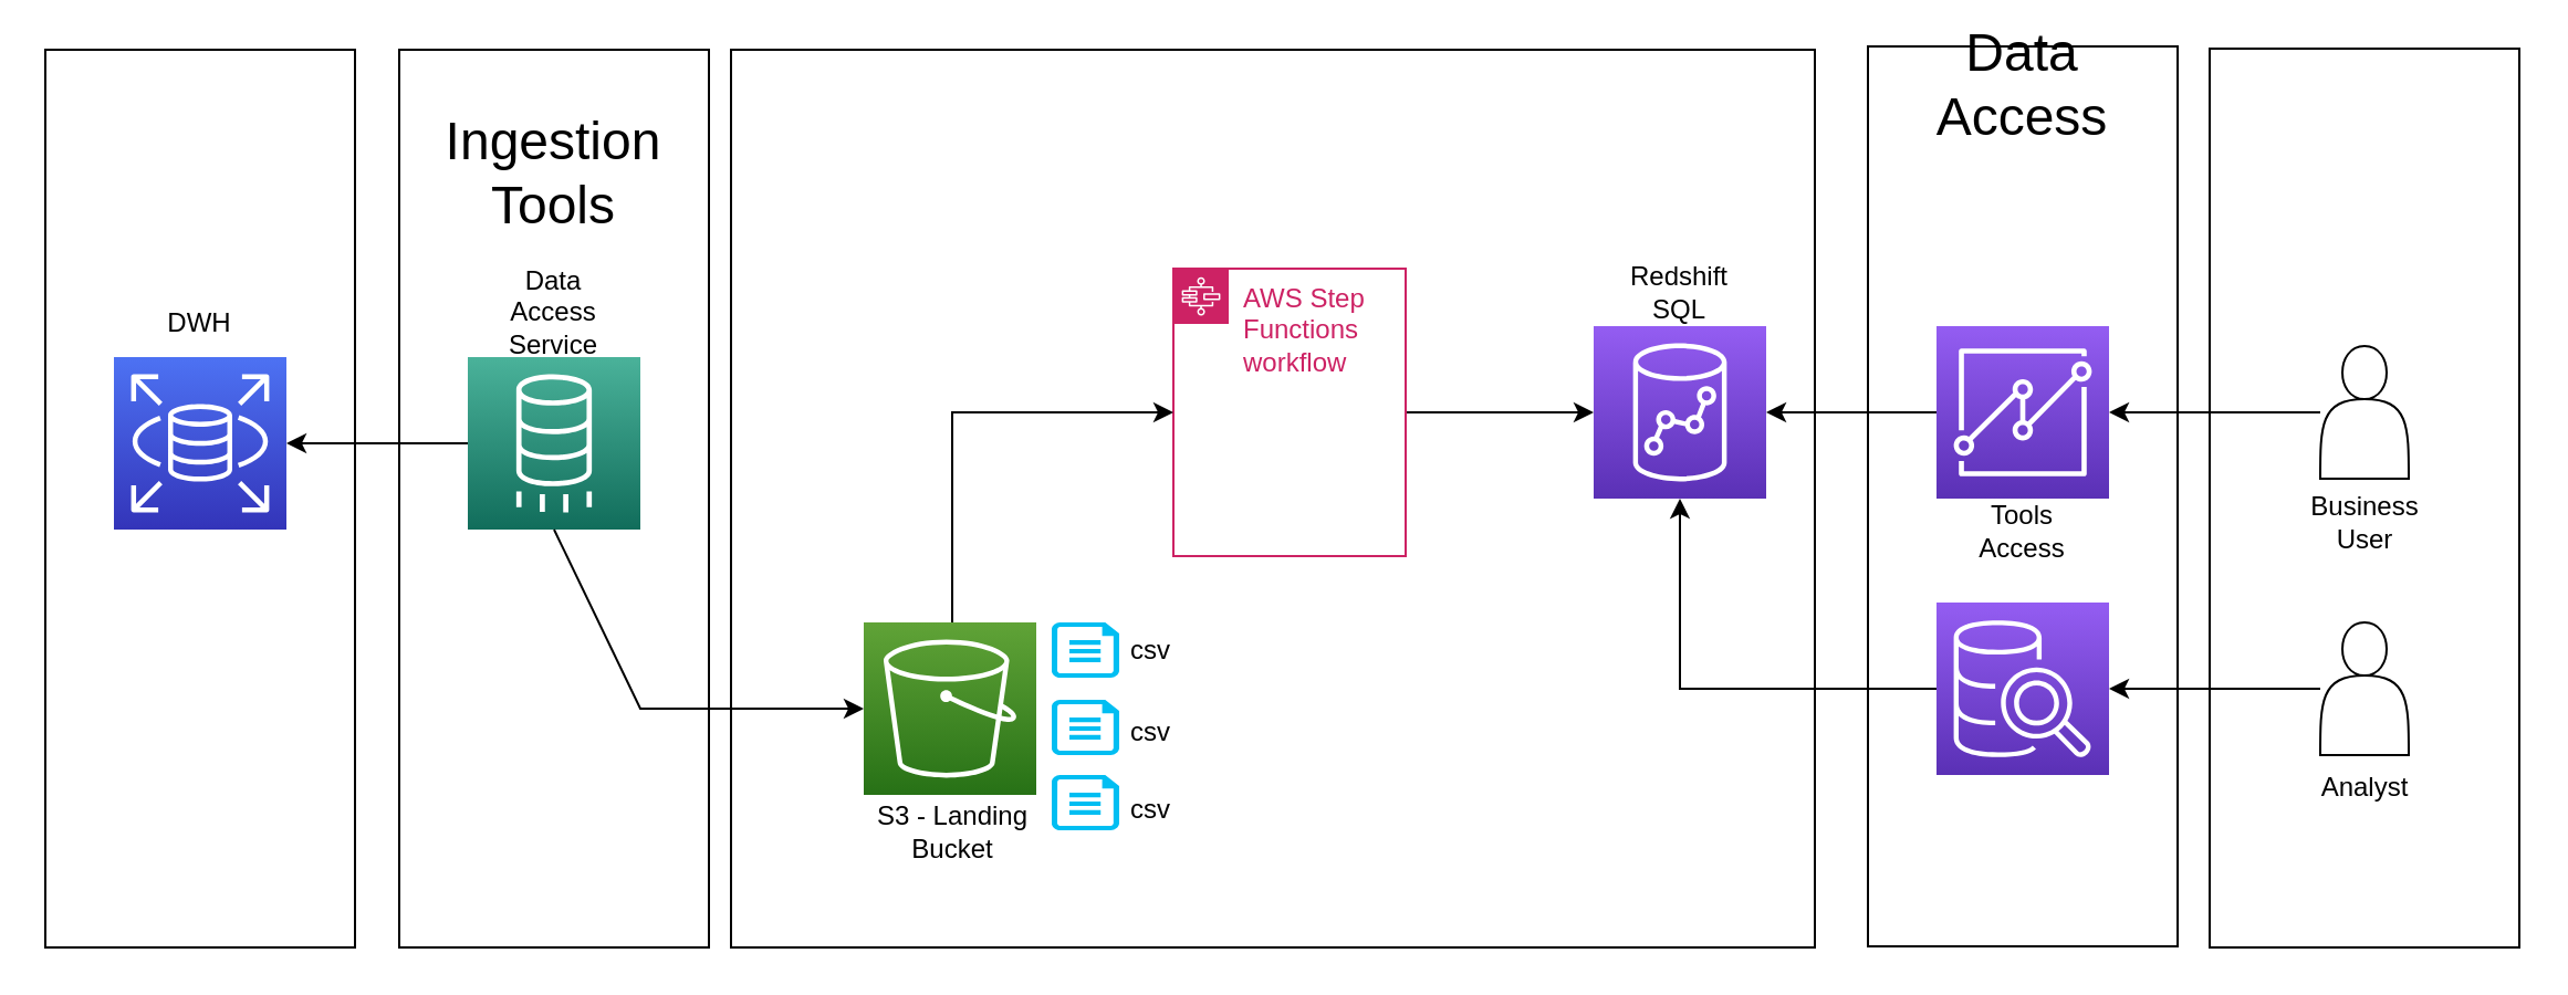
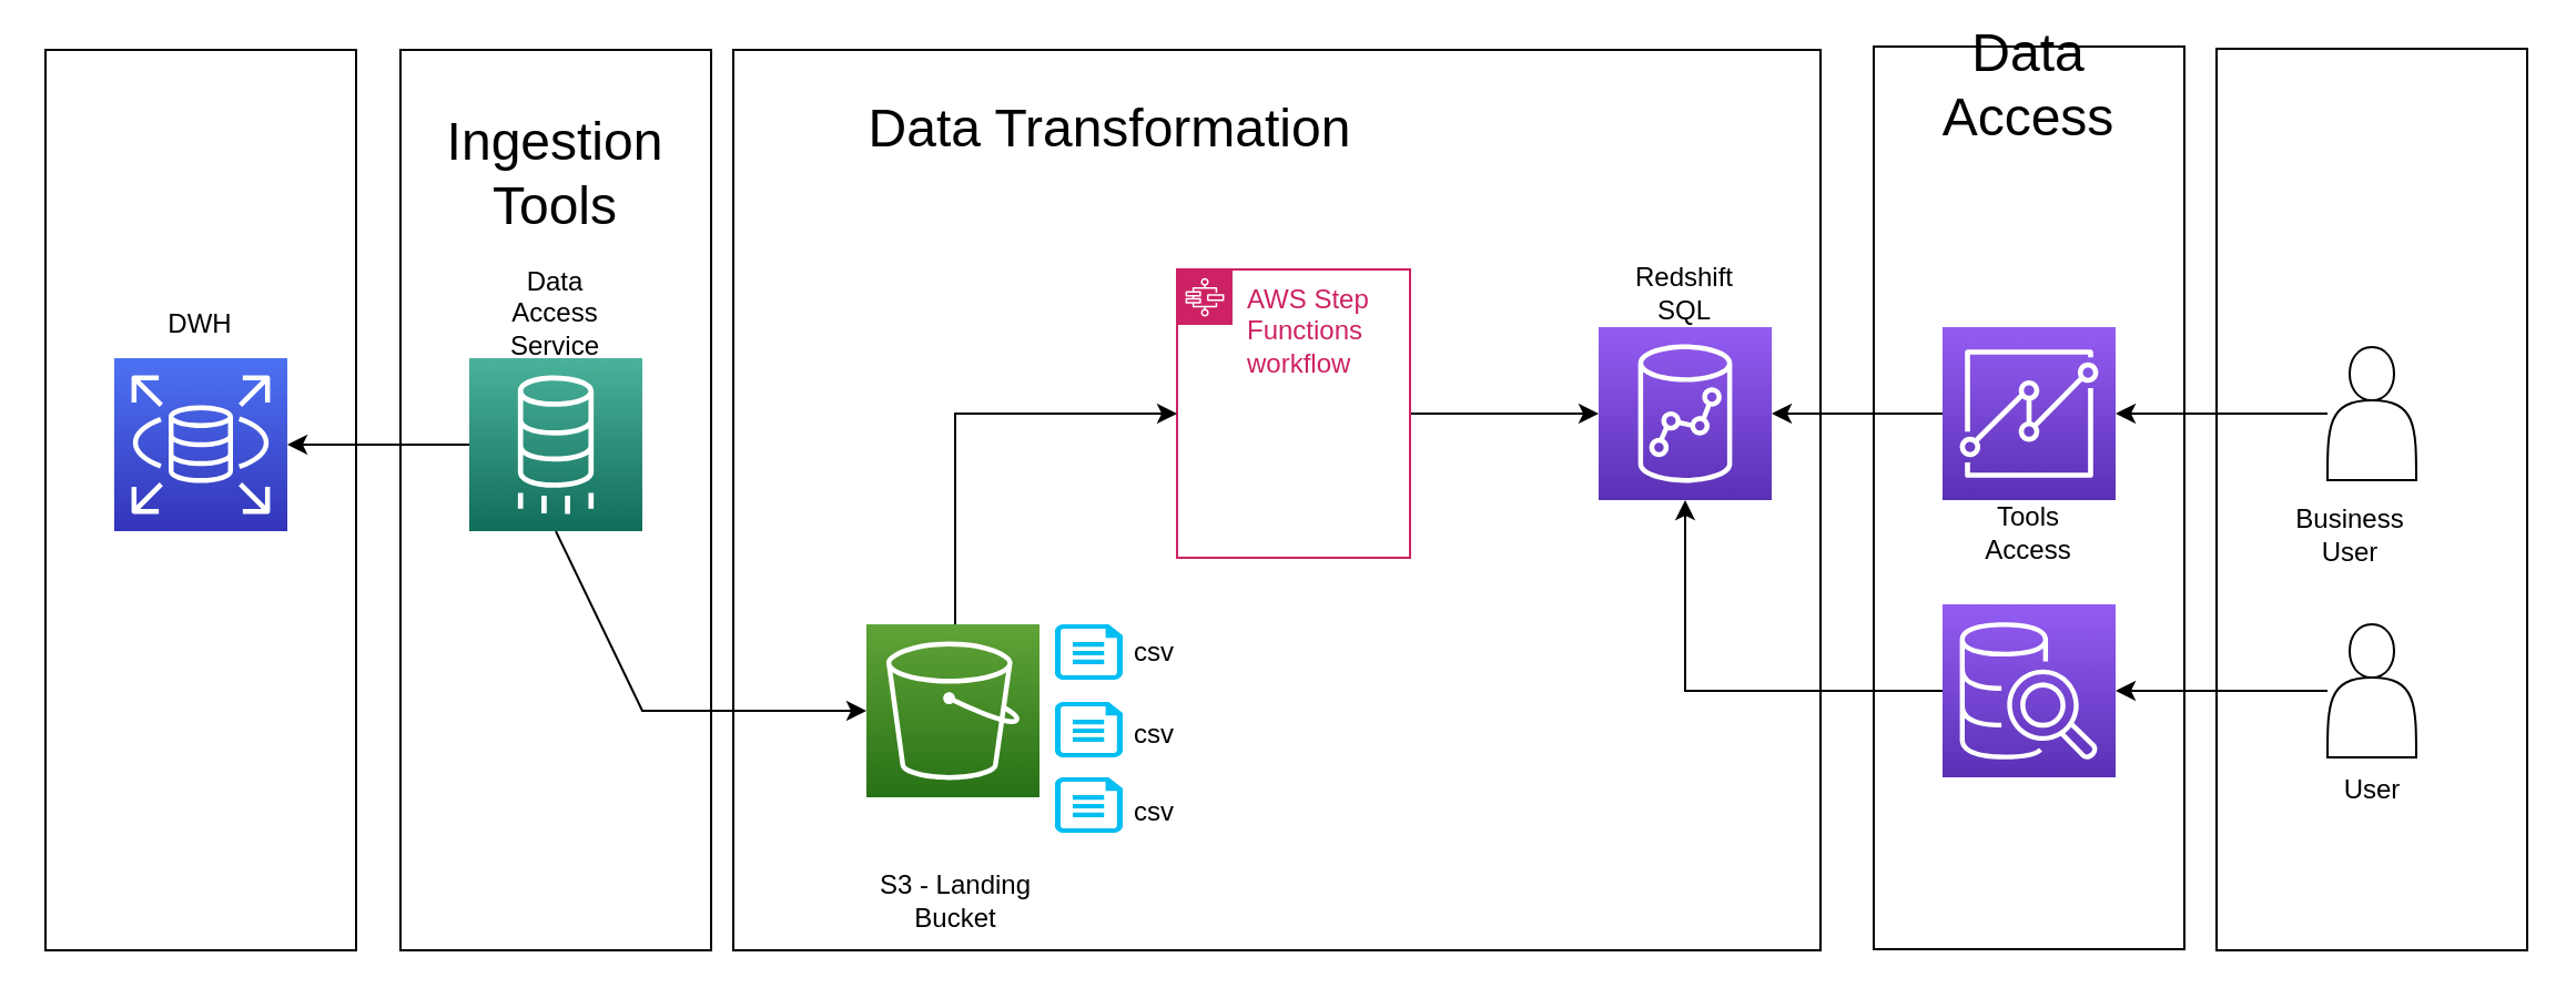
+ <mxCell id="3" value="Data Transformation" style="text;html=1;strokeColor=none;fillColor=none;align=center;verticalAlign=middle;whiteSpace=wrap;rounded=0;fontSize=24;" parent="1" vertex="1"><mxGeometry x="370" y="48" width="260" height="20" as="geometry" /></mxCell>
- <mxCell id="25" value="Business User" style="text;html=1;strokeColor=none;fillColor=none;align=center;verticalAlign=middle;whiteSpace=wrap;rounded=0;" vertex="1" parent="1"><mxGeometry x="1038.5" y="221" width="60" height="30" as="geometry" /></mxCell>
+ <mxCell id="25" value="Business User" style="text;html=1;strokeColor=none;fillColor=none;align=center;verticalAlign=middle;whiteSpace=wrap;rounded=0;" vertex="1" parent="1"><mxGeometry x="1028.5" y="226" width="60" height="30" as="geometry" /></mxCell>
- <mxCell id="28" value="Analyst" style="text;html=1;strokeColor=none;fillColor=none;align=center;verticalAlign=middle;whiteSpace=wrap;rounded=0;" vertex="1" parent="1"><mxGeometry x="1038.5" y="341" width="60" height="30" as="geometry" /></mxCell>
+ <mxCell id="28" value="User" style="text;html=1;strokeColor=none;fillColor=none;align=center;verticalAlign=middle;whiteSpace=wrap;rounded=0;" vertex="1" parent="1"><mxGeometry x="1038.5" y="341" width="60" height="30" as="geometry" /></mxCell>
- <mxCell id="18" value="S3 - Landing Bucket" style="text;html=1;strokeColor=none;fillColor=none;align=center;verticalAlign=middle;whiteSpace=wrap;rounded=0;" vertex="1" parent="1"><mxGeometry x="390" y="361" width="81" height="30" as="geometry" /></mxCell>
+ <mxCell id="18" value="S3 - Landing Bucket" style="text;html=1;strokeColor=none;fillColor=none;align=center;verticalAlign=middle;whiteSpace=wrap;rounded=0;" vertex="1" parent="1"><mxGeometry x="390" y="391" width="81" height="30" as="geometry" /></mxCell>
